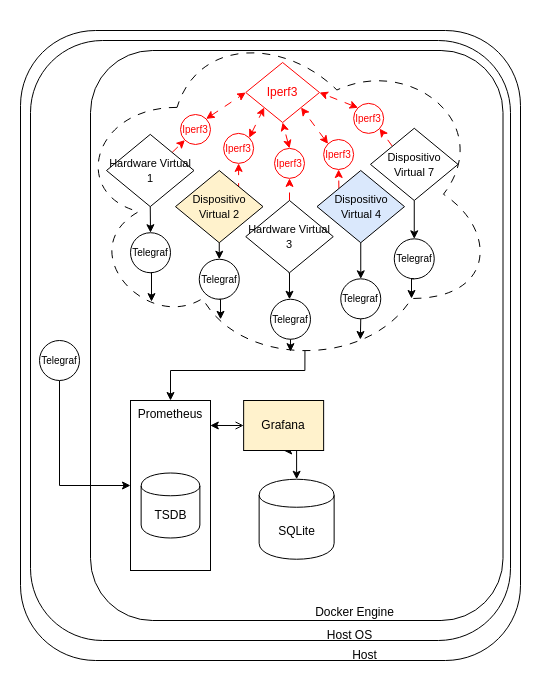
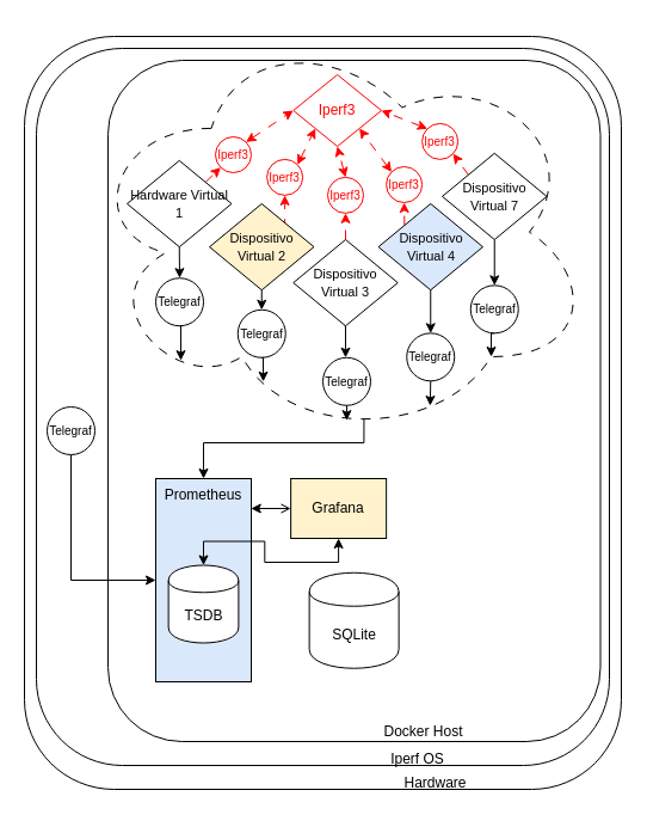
- <mxCell id="25" value="&lt;font style=&quot;font-size: 11px;&quot;&gt;Hardware Virtual 3&lt;/font&gt;" style="rhombus;whiteSpace=wrap;html=1;shadow=0;" parent="1" vertex="1"><mxGeometry x="245.25" y="200" width="87.5" height="72.22" as="geometry" /></mxCell>
+ <mxCell id="25" value="&lt;font style=&quot;font-size: 11px;&quot;&gt;Dispositivo Virtual 3&lt;/font&gt;" style="rhombus;whiteSpace=wrap;html=1;shadow=0;" parent="1" vertex="1"><mxGeometry x="245.25" y="200" width="87.5" height="72.22" as="geometry" /></mxCell>
- <mxCell id="8" value="Prometheus" style="html=1;whiteSpace=wrap;shadow=0;verticalAlign=top;" parent="1" vertex="1"><mxGeometry x="130" y="400" width="80" height="170" as="geometry" /></mxCell>
+ <mxCell id="8" value="Prometheus" style="html=1;whiteSpace=wrap;shadow=0;verticalAlign=top;fillColor=#dae8fc;" parent="1" vertex="1"><mxGeometry x="130" y="400" width="80" height="170" as="geometry" /></mxCell>
- <mxCell id="9" style="edgeStyle=orthogonalEdgeStyle;rounded=0;orthogonalLoop=1;jettySize=auto;html=1;exitX=0.5;exitY=1;exitDx=0;exitDy=0;entryX=0.5;entryY=0;entryDx=0;entryDy=0;startArrow=classic;startFill=1;" parent="1" source="10" target="44" edge="1"><mxGeometry relative="1" as="geometry" /></mxCell>
+ <mxCell id="9" style="edgeStyle=orthogonalEdgeStyle;rounded=0;orthogonalLoop=1;jettySize=auto;html=1;exitX=0.5;exitY=1;exitDx=0;exitDy=0;startArrow=classic;startFill=1;" parent="1" source="10" target="11" edge="1"><mxGeometry relative="1" as="geometry" /></mxCell>
- <mxCell id="14" value="&lt;div&gt;Docker Engine&lt;/div&gt;" style="text;html=1;align=center;verticalAlign=middle;resizable=0;points=[];autosize=1;strokeColor=none;fillColor=none;shadow=0;" parent="1" vertex="1"><mxGeometry x="304" y="597" width="100" height="30" as="geometry" /></mxCell>
+ <mxCell id="14" value="&lt;div&gt;Docker Host&lt;/div&gt;" style="text;html=1;align=center;verticalAlign=middle;resizable=0;points=[];autosize=1;strokeColor=none;fillColor=none;shadow=0;" parent="1" vertex="1"><mxGeometry x="304" y="597" width="100" height="30" as="geometry" /></mxCell>
- <mxCell id="13" value="Host OS" style="text;html=1;align=center;verticalAlign=middle;resizable=0;points=[];autosize=1;strokeColor=none;fillColor=none;shadow=0;" parent="1" vertex="1"><mxGeometry x="314" y="620" width="70" height="30" as="geometry" /></mxCell>
+ <mxCell id="13" value="Iperf OS" style="text;html=1;align=center;verticalAlign=middle;resizable=0;points=[];autosize=1;strokeColor=none;fillColor=none;shadow=0;" parent="1" vertex="1"><mxGeometry x="314" y="620" width="70" height="30" as="geometry" /></mxCell>
- <mxCell id="12" value="&lt;div&gt;Host&lt;/div&gt;" style="text;html=1;align=center;verticalAlign=middle;resizable=0;points=[];autosize=1;strokeColor=none;fillColor=none;shadow=0;" parent="1" vertex="1"><mxGeometry x="324" y="640" width="80" height="30" as="geometry" /></mxCell>
+ <mxCell id="12" value="&lt;div&gt;Hardware&lt;/div&gt;" style="text;html=1;align=center;verticalAlign=middle;resizable=0;points=[];autosize=1;strokeColor=none;fillColor=none;shadow=0;" parent="1" vertex="1"><mxGeometry x="324" y="640" width="80" height="30" as="geometry" /></mxCell>
